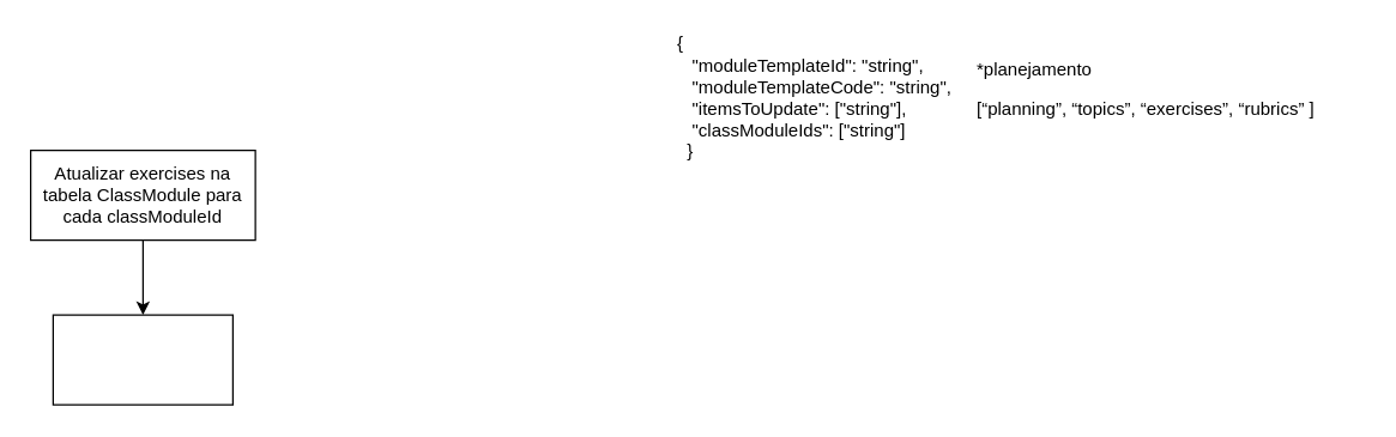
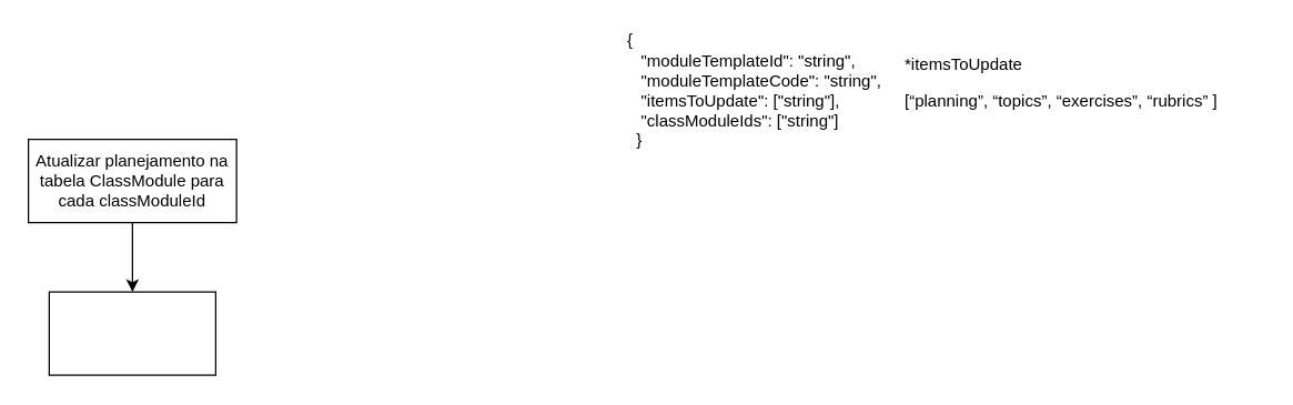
- <mxCell id="6" value="&lt;span style=&quot;background-color: initial;&quot;&gt;*planejamento&lt;/span&gt;&lt;br&gt;&lt;p&gt;[“planning”, “topics”, “exercises”, “rubrics” ]&lt;/p&gt;" style="text;html=1;strokeColor=none;fillColor=none;align=left;verticalAlign=middle;whiteSpace=wrap;rounded=0;labelBackgroundColor=none;" vertex="1" parent="1"><mxGeometry x="650" y="40" width="260" height="50" as="geometry" /></mxCell>
+ <mxCell id="6" value="&lt;span style=&quot;background-color: initial;&quot;&gt;*itemsToUpdate&lt;/span&gt;&lt;br&gt;&lt;p&gt;[“planning”, “topics”, “exercises”, “rubrics” ]&lt;/p&gt;" style="text;html=1;strokeColor=none;fillColor=none;align=left;verticalAlign=middle;whiteSpace=wrap;rounded=0;labelBackgroundColor=none;" vertex="1" parent="1"><mxGeometry x="650" y="40" width="260" height="50" as="geometry" /></mxCell>
- <mxCell id="3" value="Atualizar exercises na tabela ClassModule para cada classModuleId" style="rounded=0;whiteSpace=wrap;html=1;labelBackgroundColor=none;" parent="1" vertex="1"><mxGeometry x="20" y="100" width="150" height="60" as="geometry" /></mxCell>
+ <mxCell id="3" value="Atualizar planejamento na tabela ClassModule para cada classModuleId" style="rounded=0;whiteSpace=wrap;html=1;labelBackgroundColor=none;" parent="1" vertex="1"><mxGeometry x="20" y="100" width="150" height="60" as="geometry" /></mxCell>
